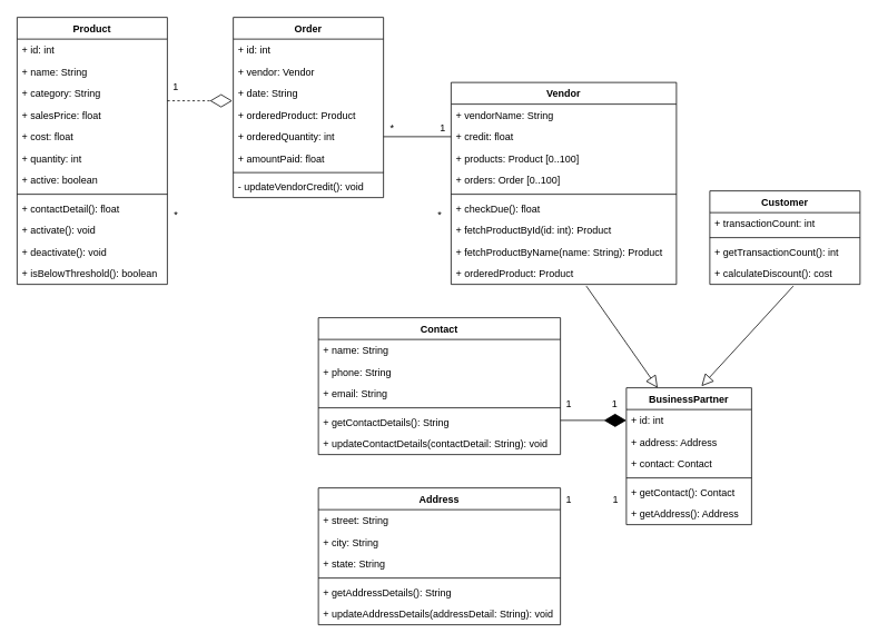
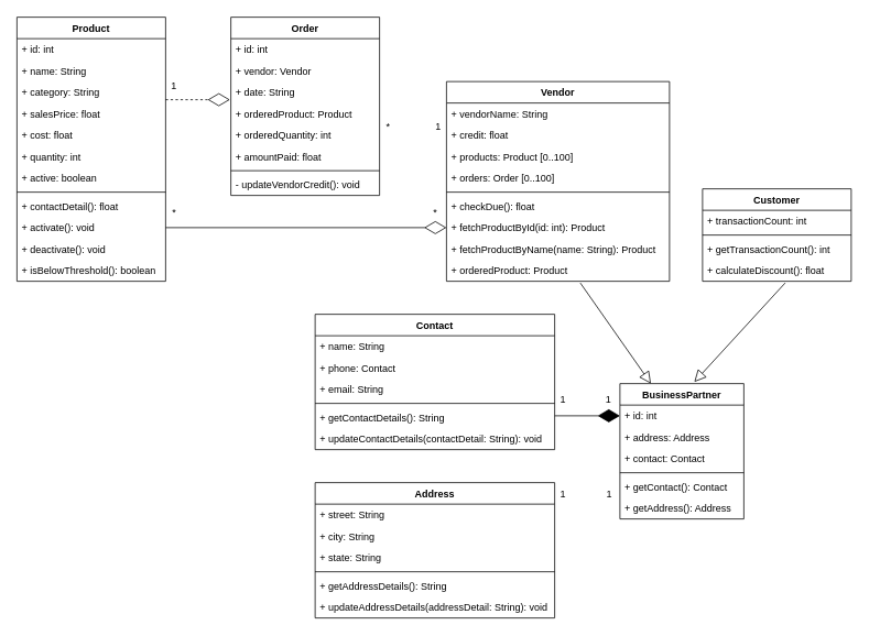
- <mxCell id="63" value="" style="edgeStyle=elbowEdgeStyle;html=1;endArrow=none;elbow=vertical;entryX=0;entryY=0.5;entryDx=0;entryDy=0;exitX=1;exitY=0.5;exitDx=0;exitDy=0;" edge="1" parent="1" source="59" target="30"><mxGeometry width="160" relative="1" as="geometry"><mxPoint x="459" y="140" as="sourcePoint" /><mxPoint x="648.65" y="-7.662" as="targetPoint" /></mxGeometry></mxCell>
+ <mxCell id="64" value="" style="endArrow=diamondThin;endFill=0;endSize=24;html=1;exitX=1;exitY=0.5;exitDx=0;exitDy=0;entryX=0;entryY=0.5;entryDx=0;entryDy=0;" edge="1" parent="1" source="51" target="35"><mxGeometry width="160" relative="1" as="geometry"><mxPoint x="370" y="110" as="sourcePoint" /><mxPoint x="530" y="110" as="targetPoint" /></mxGeometry></mxCell>
- <mxCell id="27" value="+ calculateDiscount(): cost" style="text;strokeColor=none;fillColor=none;align=left;verticalAlign=top;spacingLeft=4;spacingRight=4;overflow=hidden;rotatable=0;points=[[0,0.5],[1,0.5]];portConstraint=eastwest;" vertex="1" parent="23"><mxGeometry y="86" width="180" height="26" as="geometry" /></mxCell>
+ <mxCell id="27" value="+ calculateDiscount(): float" style="text;strokeColor=none;fillColor=none;align=left;verticalAlign=top;spacingLeft=4;spacingRight=4;overflow=hidden;rotatable=0;points=[[0,0.5],[1,0.5]];portConstraint=eastwest;" vertex="1" parent="23"><mxGeometry y="86" width="180" height="26" as="geometry" /></mxCell>
- <mxCell id="18" value="+ phone: String" style="text;strokeColor=none;fillColor=none;align=left;verticalAlign=top;spacingLeft=4;spacingRight=4;overflow=hidden;rotatable=0;points=[[0,0.5],[1,0.5]];portConstraint=eastwest;" vertex="1" parent="16"><mxGeometry y="52" width="290" height="26" as="geometry" /></mxCell>
+ <mxCell id="18" value="+ phone: Contact" style="text;strokeColor=none;fillColor=none;align=left;verticalAlign=top;spacingLeft=4;spacingRight=4;overflow=hidden;rotatable=0;points=[[0,0.5],[1,0.5]];portConstraint=eastwest;" vertex="1" parent="16"><mxGeometry y="52" width="290" height="26" as="geometry" /></mxCell>
